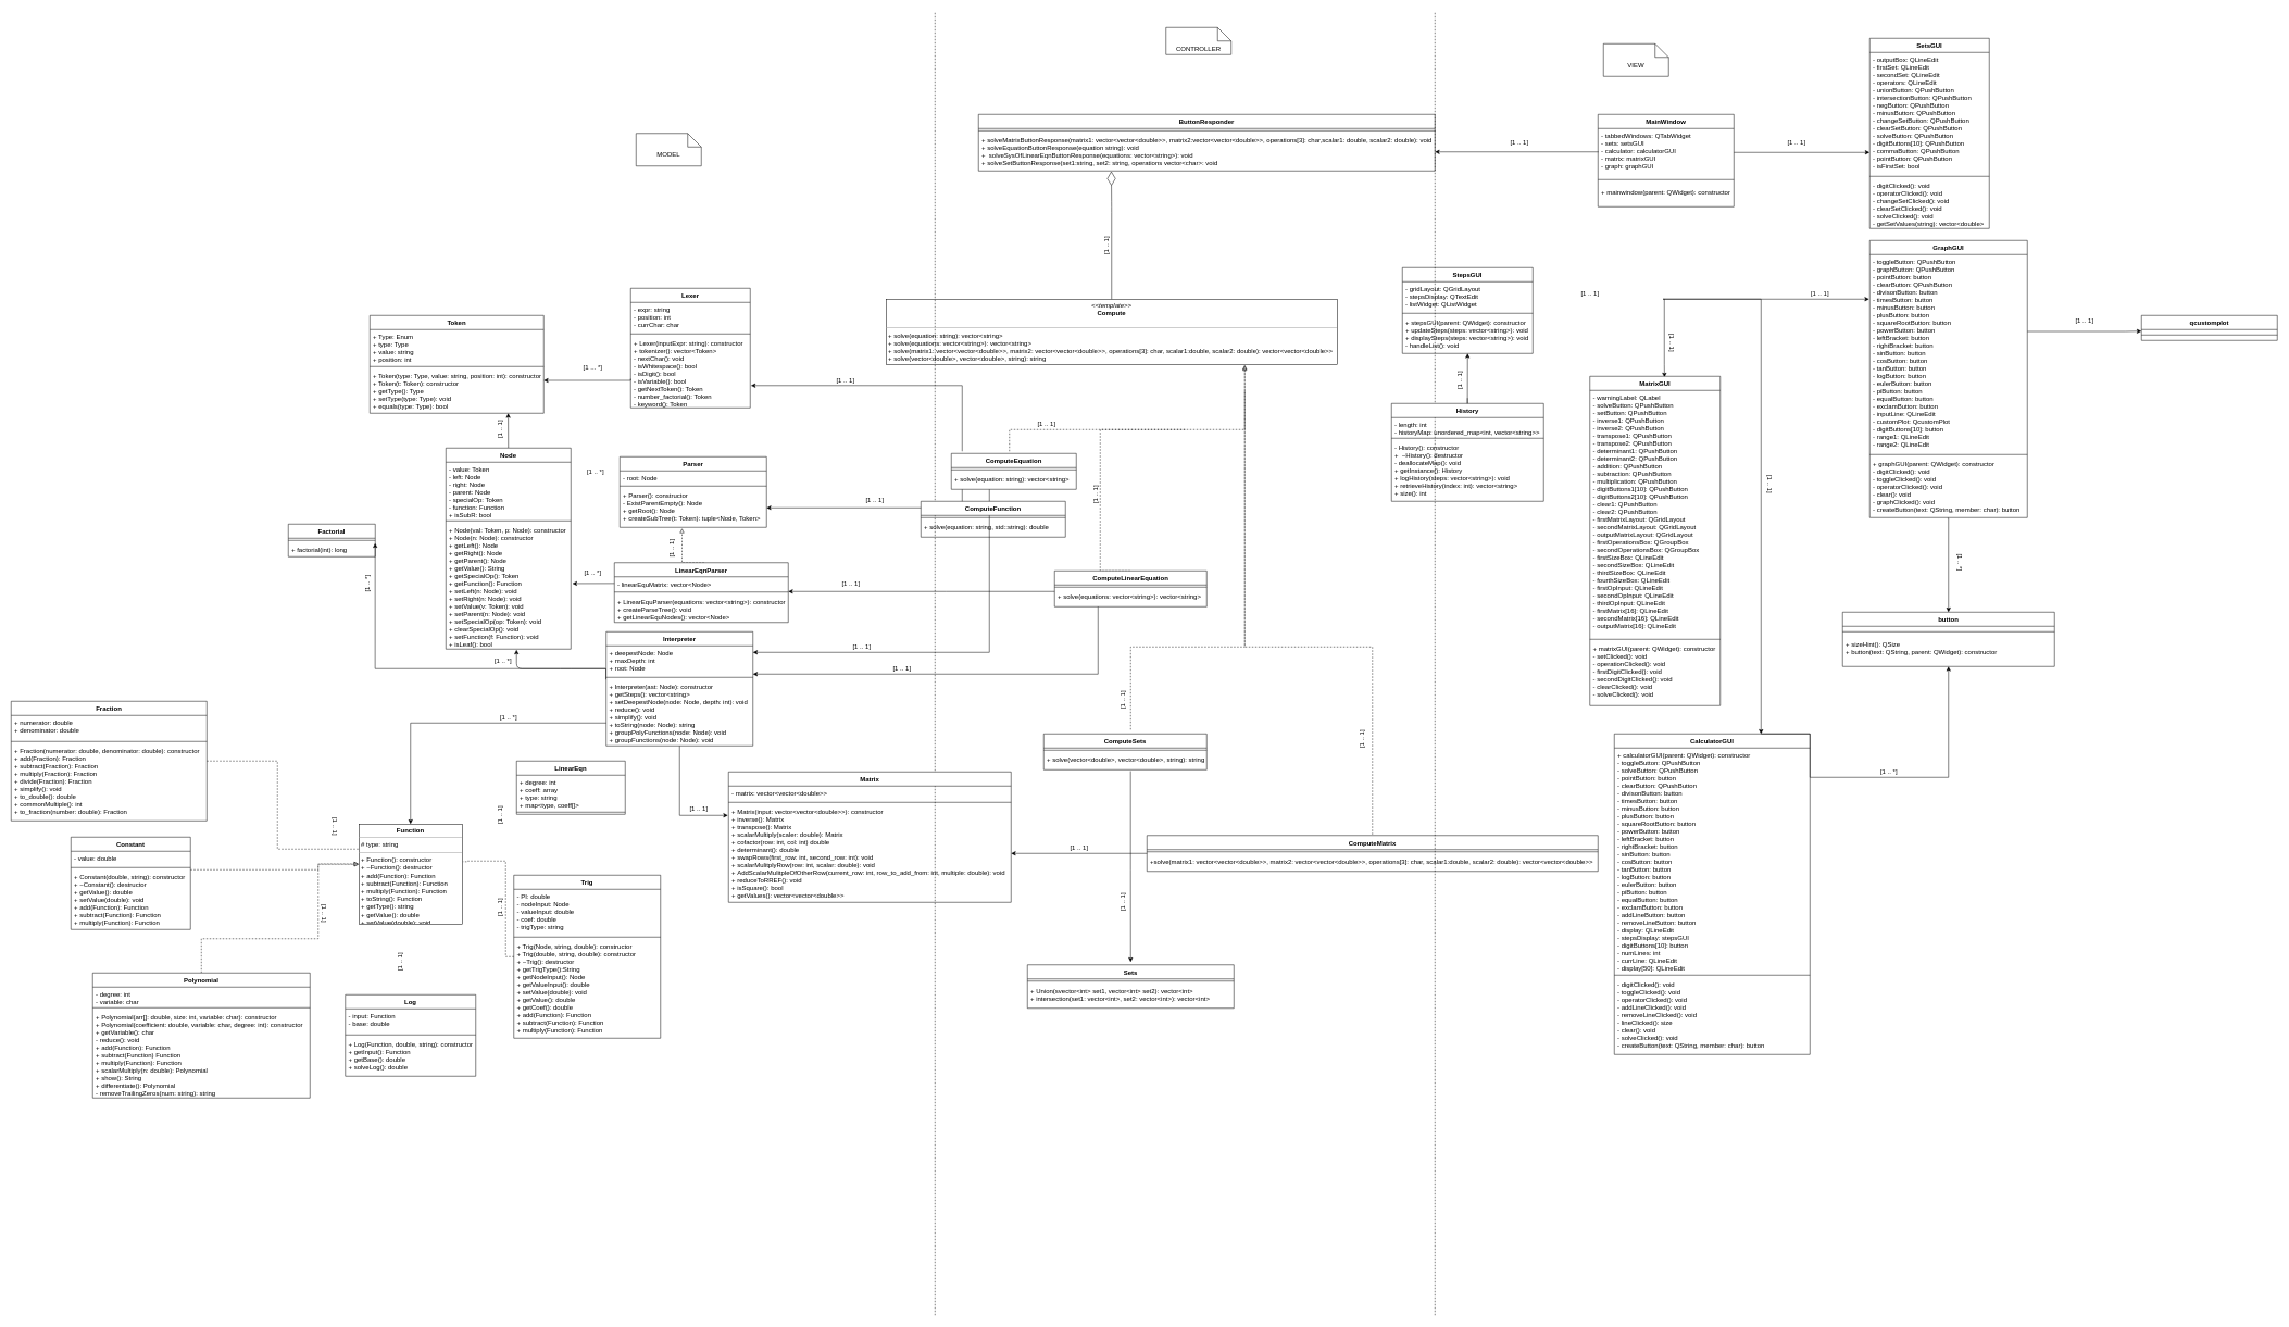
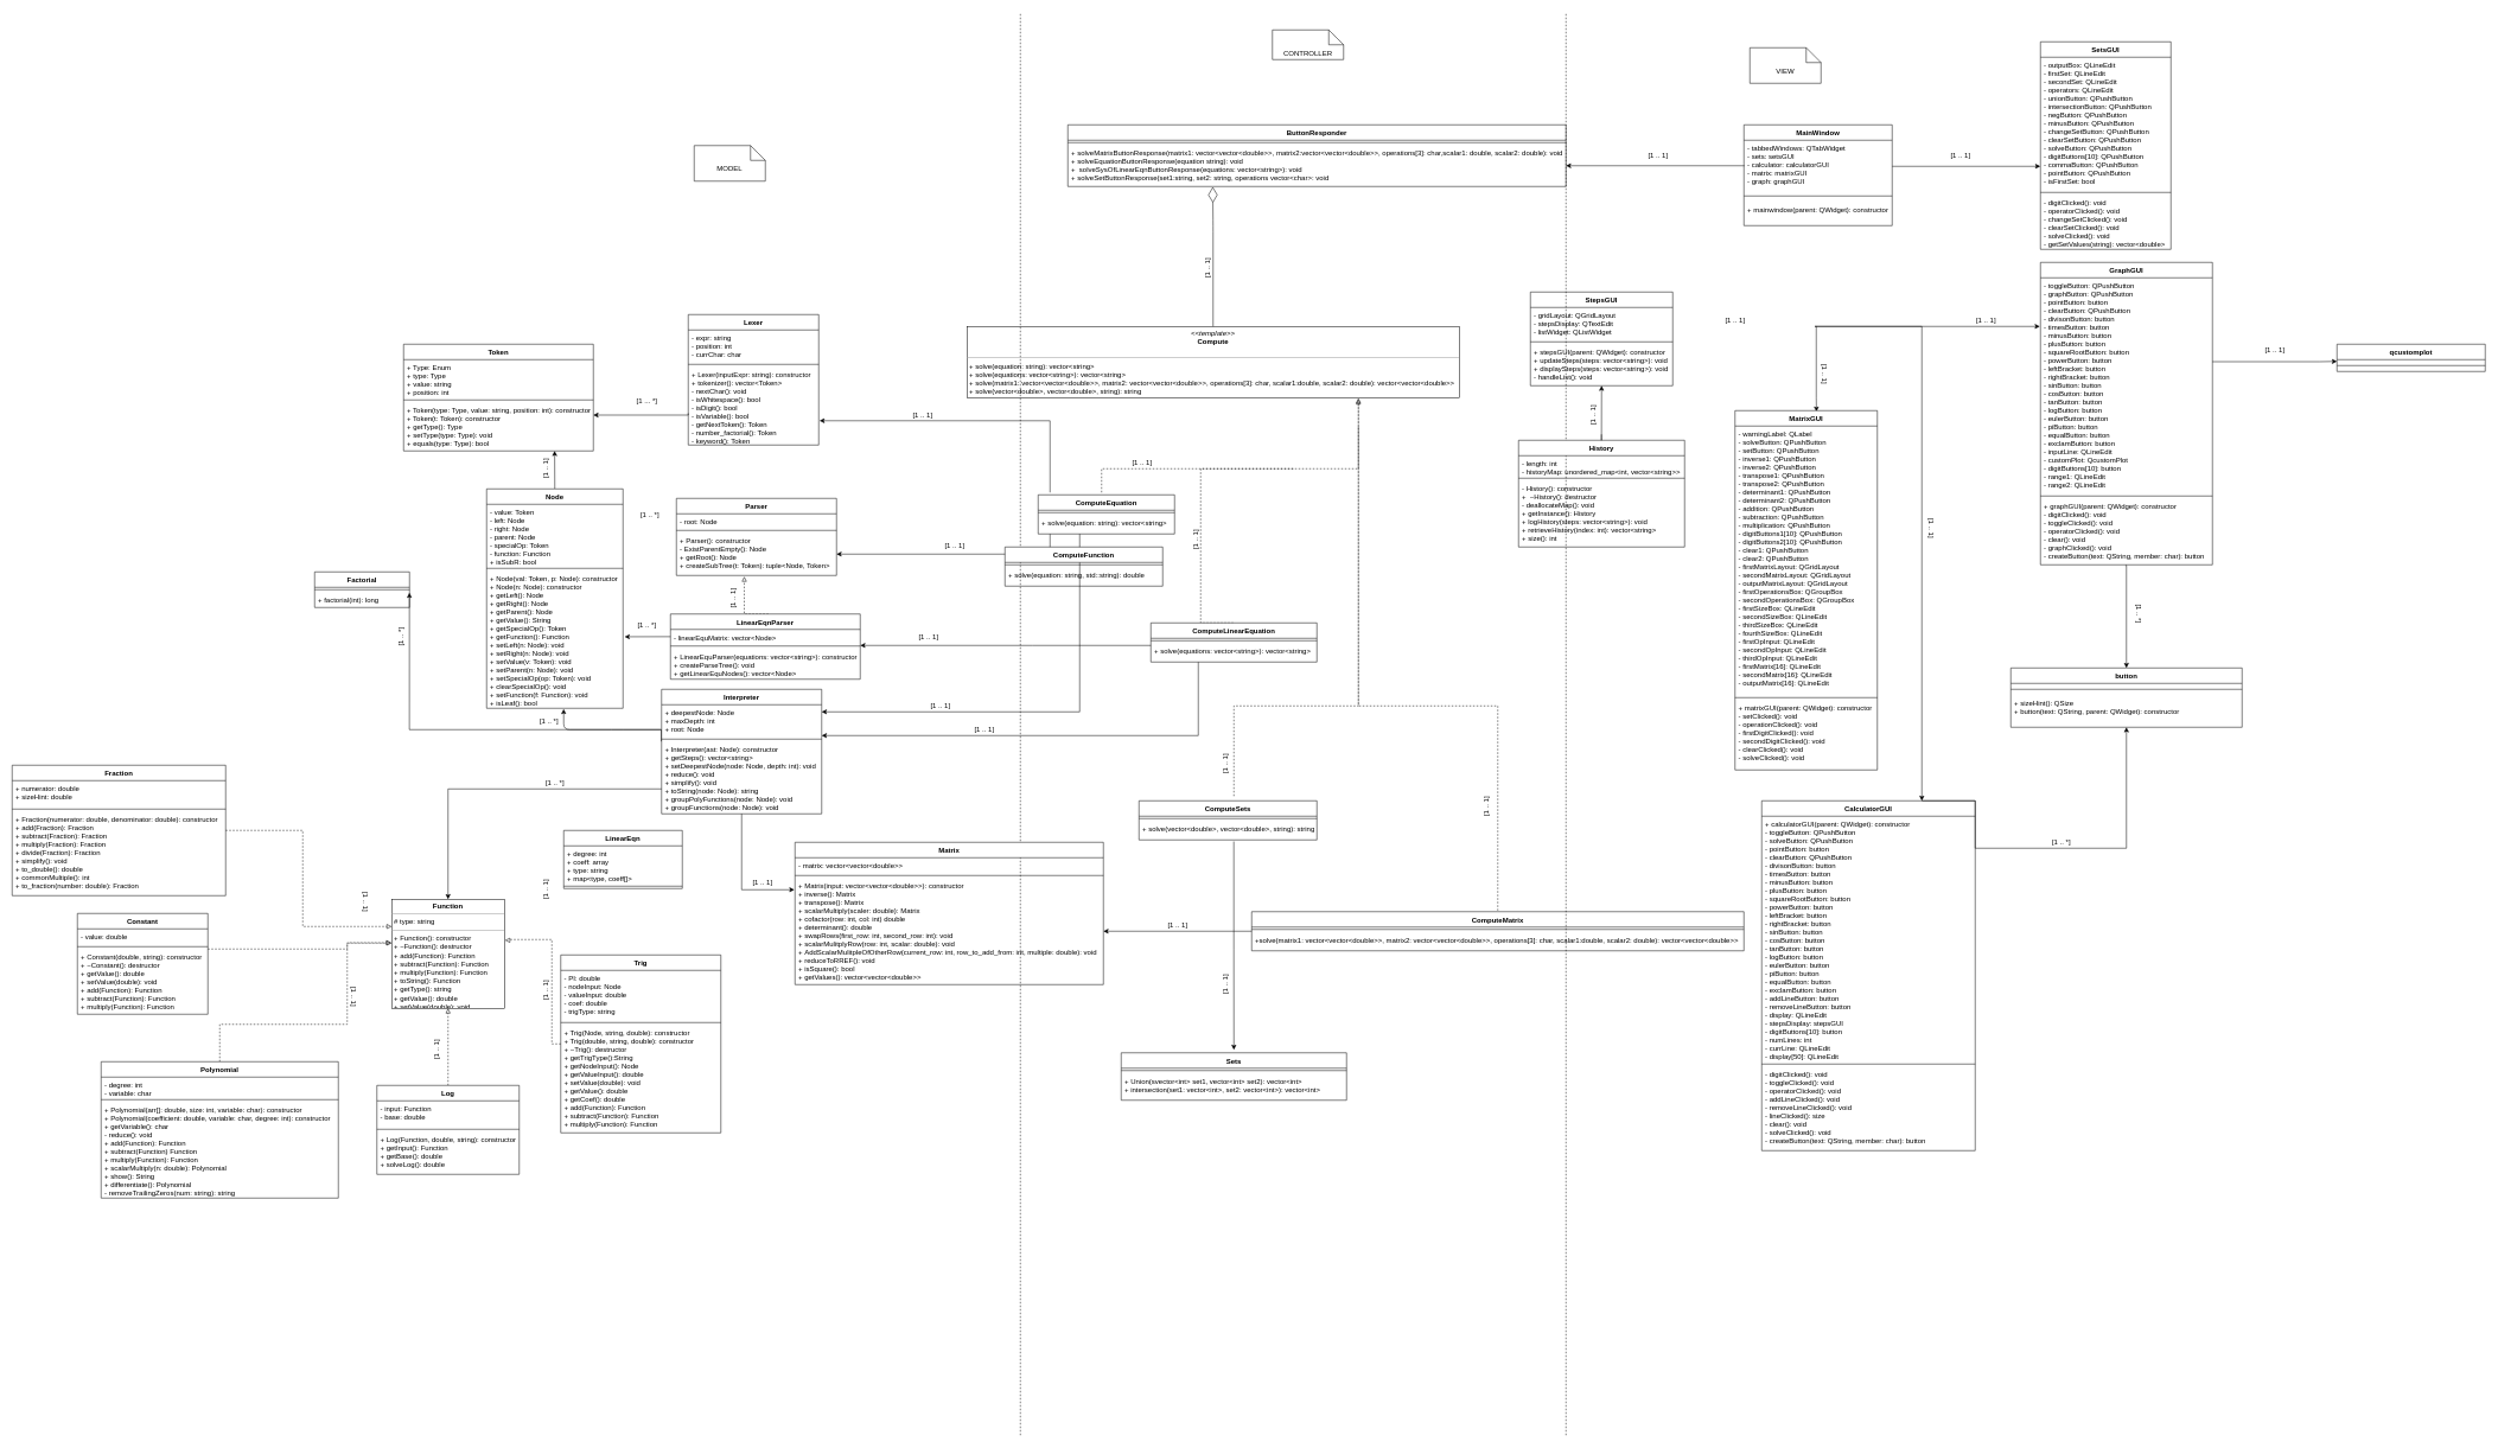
- <mxCell id="49" value="+ numerator: double&#10;+ denominator: double" style="text;strokeColor=none;fillColor=none;align=left;verticalAlign=top;spacingLeft=4;spacingRight=4;overflow=hidden;rotatable=0;points=[[0,0.5],[1,0.5]];portConstraint=eastwest;" parent="48" vertex="1"><mxGeometry y="26" width="360" height="44" as="geometry" /></mxCell>
+ <mxCell id="49" value="+ numerator: double&#10;+ sizeHint: double" style="text;strokeColor=none;fillColor=none;align=left;verticalAlign=top;spacingLeft=4;spacingRight=4;overflow=hidden;rotatable=0;points=[[0,0.5],[1,0.5]];portConstraint=eastwest;" parent="48" vertex="1"><mxGeometry y="26" width="360" height="44" as="geometry" /></mxCell>
- <mxCell id="183" style="edgeStyle=orthogonalEdgeStyle;rounded=0;orthogonalLoop=1;jettySize=auto;html=1;dashed=1;endArrow=none;endFill=0;exitX=1;exitY=0.225;exitDx=0;exitDy=0;exitPerimeter=0;entryX=0;entryY=0.25;entryDx=0;entryDy=0;" parent="1" source="51" target="111" edge="1"><mxGeometry relative="1" as="geometry"><Array as="points"><mxPoint x="510" y="1400" /><mxPoint x="510" y="1562" /></Array><mxPoint x="670" y="1600" as="targetPoint" /><mxPoint x="360" y="1610" as="sourcePoint" /></mxGeometry></mxCell>
+ <mxCell id="183" style="edgeStyle=orthogonalEdgeStyle;rounded=0;orthogonalLoop=1;jettySize=auto;html=1;dashed=1;endArrow=block;endFill=0;exitX=1;exitY=0.225;exitDx=0;exitDy=0;exitPerimeter=0;entryX=0;entryY=0.25;entryDx=0;entryDy=0;" parent="1" source="51" target="111" edge="1"><mxGeometry relative="1" as="geometry"><Array as="points"><mxPoint x="510" y="1400" /><mxPoint x="510" y="1562" /></Array><mxPoint x="670" y="1600" as="targetPoint" /><mxPoint x="360" y="1610" as="sourcePoint" /></mxGeometry></mxCell>
- <mxCell id="43" style="edgeStyle=orthogonalEdgeStyle;rounded=0;orthogonalLoop=1;jettySize=auto;html=1;entryX=1.006;entryY=0.376;entryDx=0;entryDy=0;dashed=1;endArrow=none;endFill=0;entryPerimeter=0;" parent="1" source="44" target="111" edge="1"><mxGeometry relative="1" as="geometry"><Array as="points"><mxPoint x="930" y="1760" /><mxPoint x="930" y="1584" /><mxPoint x="860" y="1584" /><mxPoint x="860" y="1585" /></Array></mxGeometry></mxCell>
+ <mxCell id="43" style="edgeStyle=orthogonalEdgeStyle;rounded=0;orthogonalLoop=1;jettySize=auto;html=1;entryX=1.006;entryY=0.376;entryDx=0;entryDy=0;dashed=1;endArrow=block;endFill=0;entryPerimeter=0;" parent="1" source="44" target="111" edge="1"><mxGeometry relative="1" as="geometry"><Array as="points"><mxPoint x="930" y="1760" /><mxPoint x="930" y="1584" /><mxPoint x="860" y="1584" /><mxPoint x="860" y="1585" /></Array></mxGeometry></mxCell>
+ <mxCell id="99" style="edgeStyle=orthogonalEdgeStyle;rounded=0;orthogonalLoop=1;jettySize=auto;html=1;dashed=1;endArrow=block;endFill=0;entryX=0.5;entryY=1;entryDx=0;entryDy=0;" parent="1" source="100" target="111" edge="1"><mxGeometry relative="1" as="geometry"><mxPoint x="830" y="1740" as="targetPoint" /><Array as="points" /></mxGeometry></mxCell>
